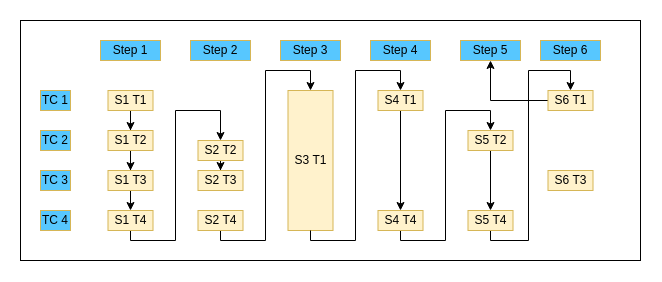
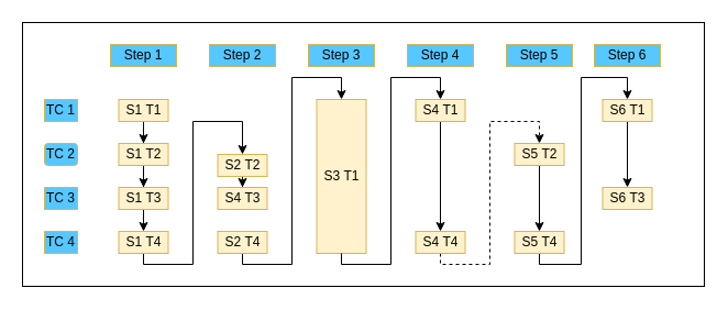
- <mxCell id="17" style="edgeStyle=orthogonalEdgeStyle;rounded=0;orthogonalLoop=1;jettySize=auto;html=1;" parent="1" source="18" target="12" edge="1"><mxGeometry relative="1" as="geometry" /></mxCell>
+ <mxCell id="17" style="edgeStyle=orthogonalEdgeStyle;rounded=0;orthogonalLoop=1;jettySize=auto;html=1;entryX=0.5;entryY=0;entryDx=0;entryDy=0;" parent="1" source="18" target="28" edge="1"><mxGeometry relative="1" as="geometry" /></mxCell>
- <mxCell id="6" value="TC 2" style="rounded=0;whiteSpace=wrap;html=1;fillColor=#57C7FF;strokeColor=#d6b656;" parent="1" vertex="1"><mxGeometry x="40" y="130" width="30" height="20" as="geometry" /></mxCell>
+ <mxCell id="6" value="TC 2" style="whiteSpace=wrap;html=1;fillColor=#57C7FF;strokeColor=#d6b656;rounded=1;" parent="1" vertex="1"><mxGeometry x="40" y="130" width="30" height="20" as="geometry" /></mxCell>
- <mxCell id="34" style="edgeStyle=orthogonalEdgeStyle;rounded=0;orthogonalLoop=1;jettySize=auto;html=1;entryX=0.5;entryY=0;entryDx=0;entryDy=0;" parent="1" source="35" target="24" edge="1"><mxGeometry relative="1" as="geometry"><Array as="points"><mxPoint x="400" y="240" /><mxPoint x="445" y="240" /><mxPoint x="445" y="110" /><mxPoint x="490" y="110" /></Array></mxGeometry></mxCell>
+ <mxCell id="34" style="edgeStyle=orthogonalEdgeStyle;rounded=0;orthogonalLoop=1;jettySize=auto;html=1;entryX=0.5;entryY=0;entryDx=0;entryDy=0;dashed=1;" parent="1" source="35" target="24" edge="1"><mxGeometry relative="1" as="geometry"><Array as="points"><mxPoint x="400" y="240" /><mxPoint x="445" y="240" /><mxPoint x="445" y="110" /><mxPoint x="490" y="110" /></Array></mxGeometry></mxCell>
- <mxCell id="27" value="S2 T3" style="rounded=0;whiteSpace=wrap;html=1;fillColor=#fff2cc;strokeColor=#d6b656;" parent="1" vertex="1"><mxGeometry x="197.5" y="170" width="45" height="20" as="geometry" /></mxCell>
+ <mxCell id="27" value="S4 T3" style="rounded=0;whiteSpace=wrap;html=1;fillColor=#fff2cc;strokeColor=#d6b656;" parent="1" vertex="1"><mxGeometry x="197.5" y="170" width="45" height="20" as="geometry" /></mxCell>
